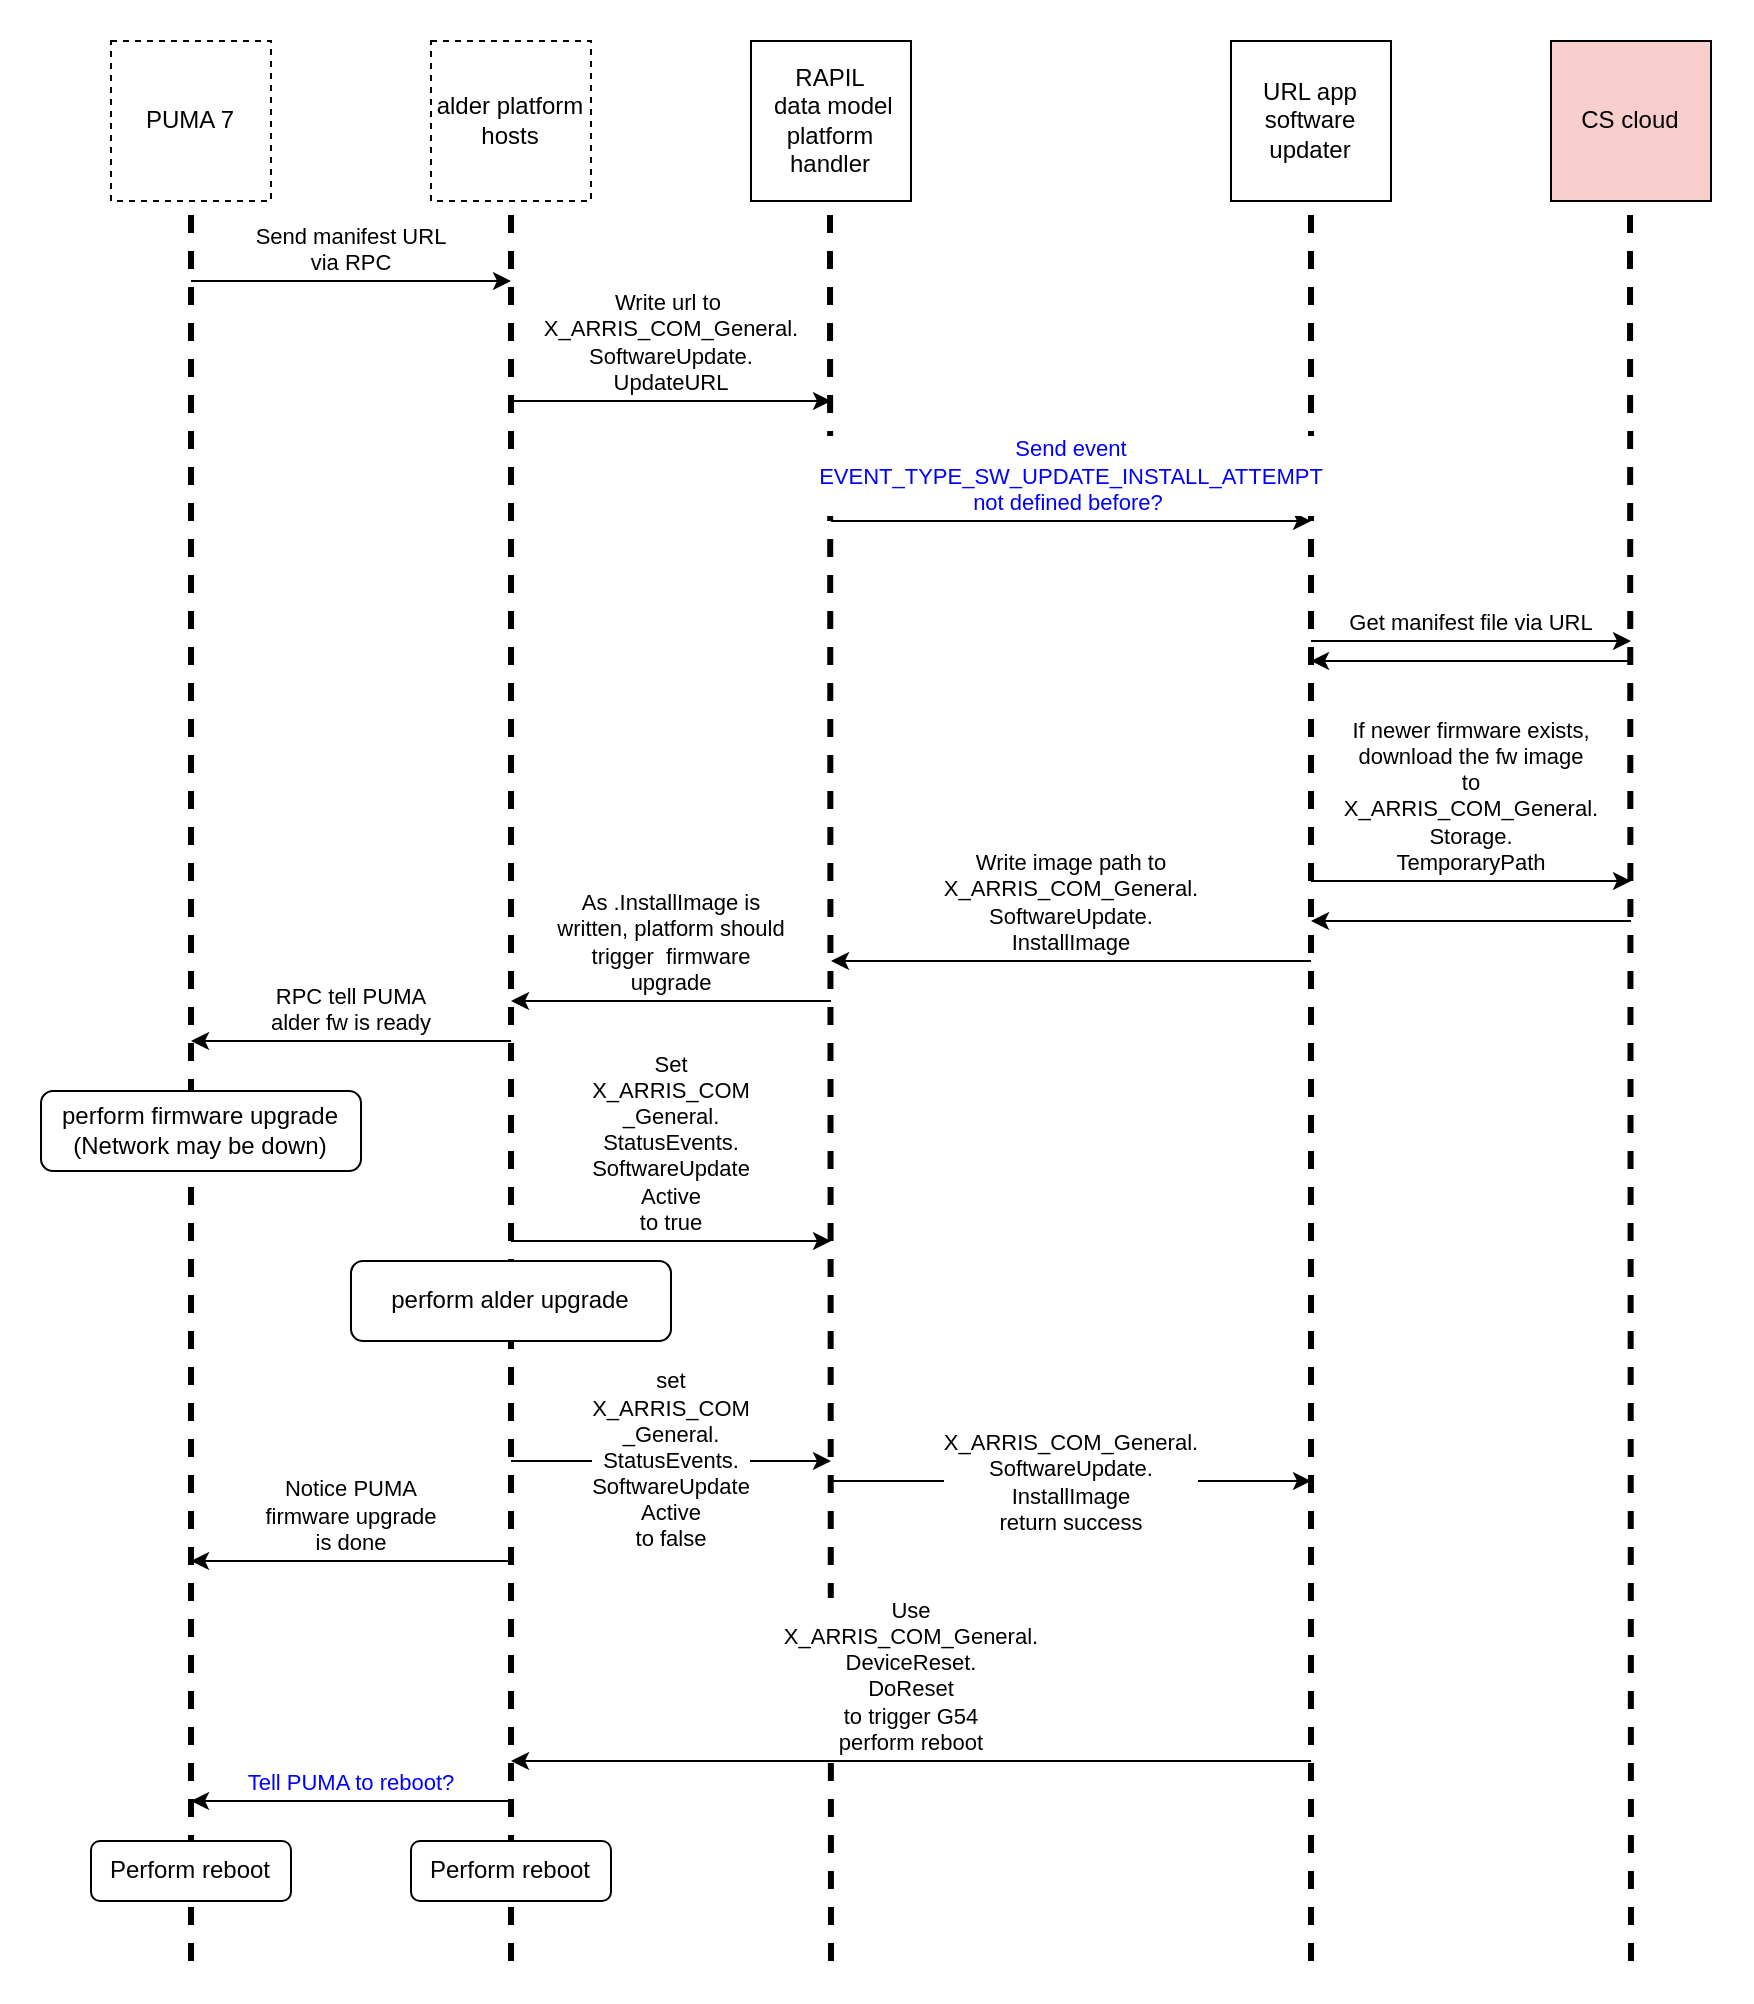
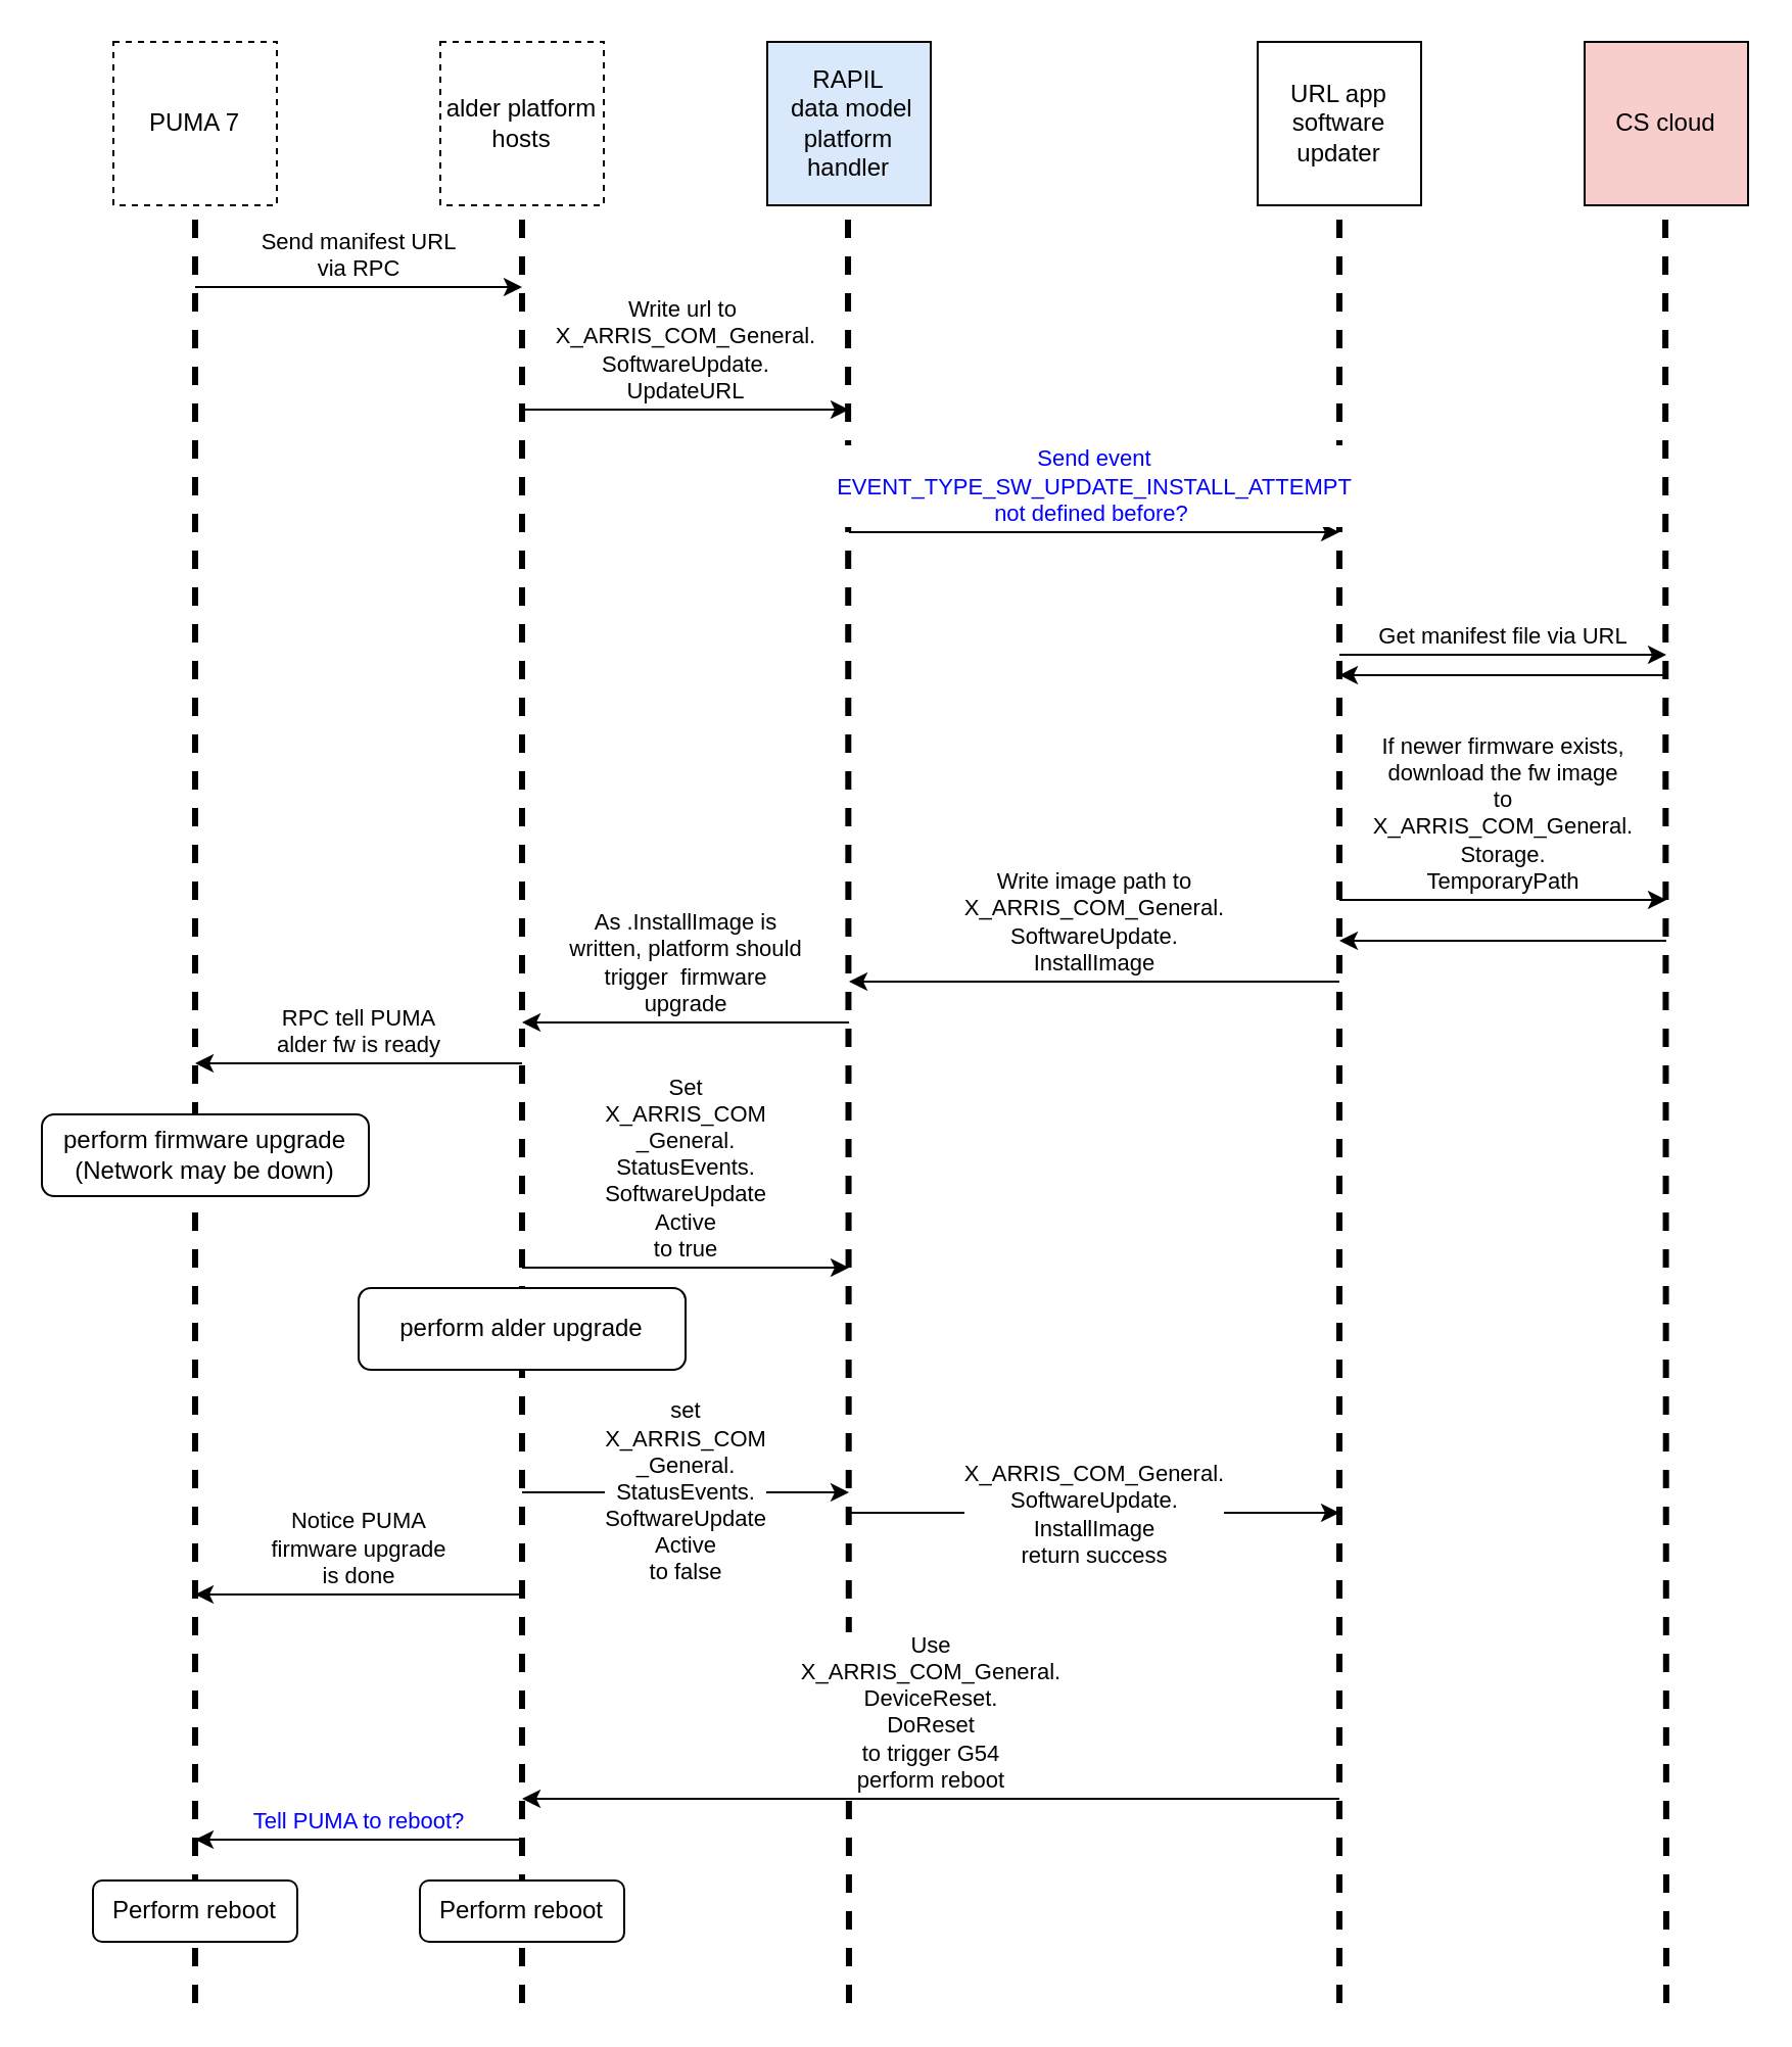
- <mxCell id="5" value="RAPIL&lt;br&gt;&amp;nbsp;data model platform &lt;br&gt;handler" style="rounded=0;whiteSpace=wrap;html=1;" parent="1" vertex="1"><mxGeometry x="375" y="20" width="80" height="80" as="geometry" /></mxCell>
+ <mxCell id="5" value="RAPIL&lt;br&gt;&amp;nbsp;data model platform &lt;br&gt;handler" style="rounded=0;whiteSpace=wrap;html=1;fillColor=#dae8fc;" parent="1" vertex="1"><mxGeometry x="375" y="20" width="80" height="80" as="geometry" /></mxCell>
